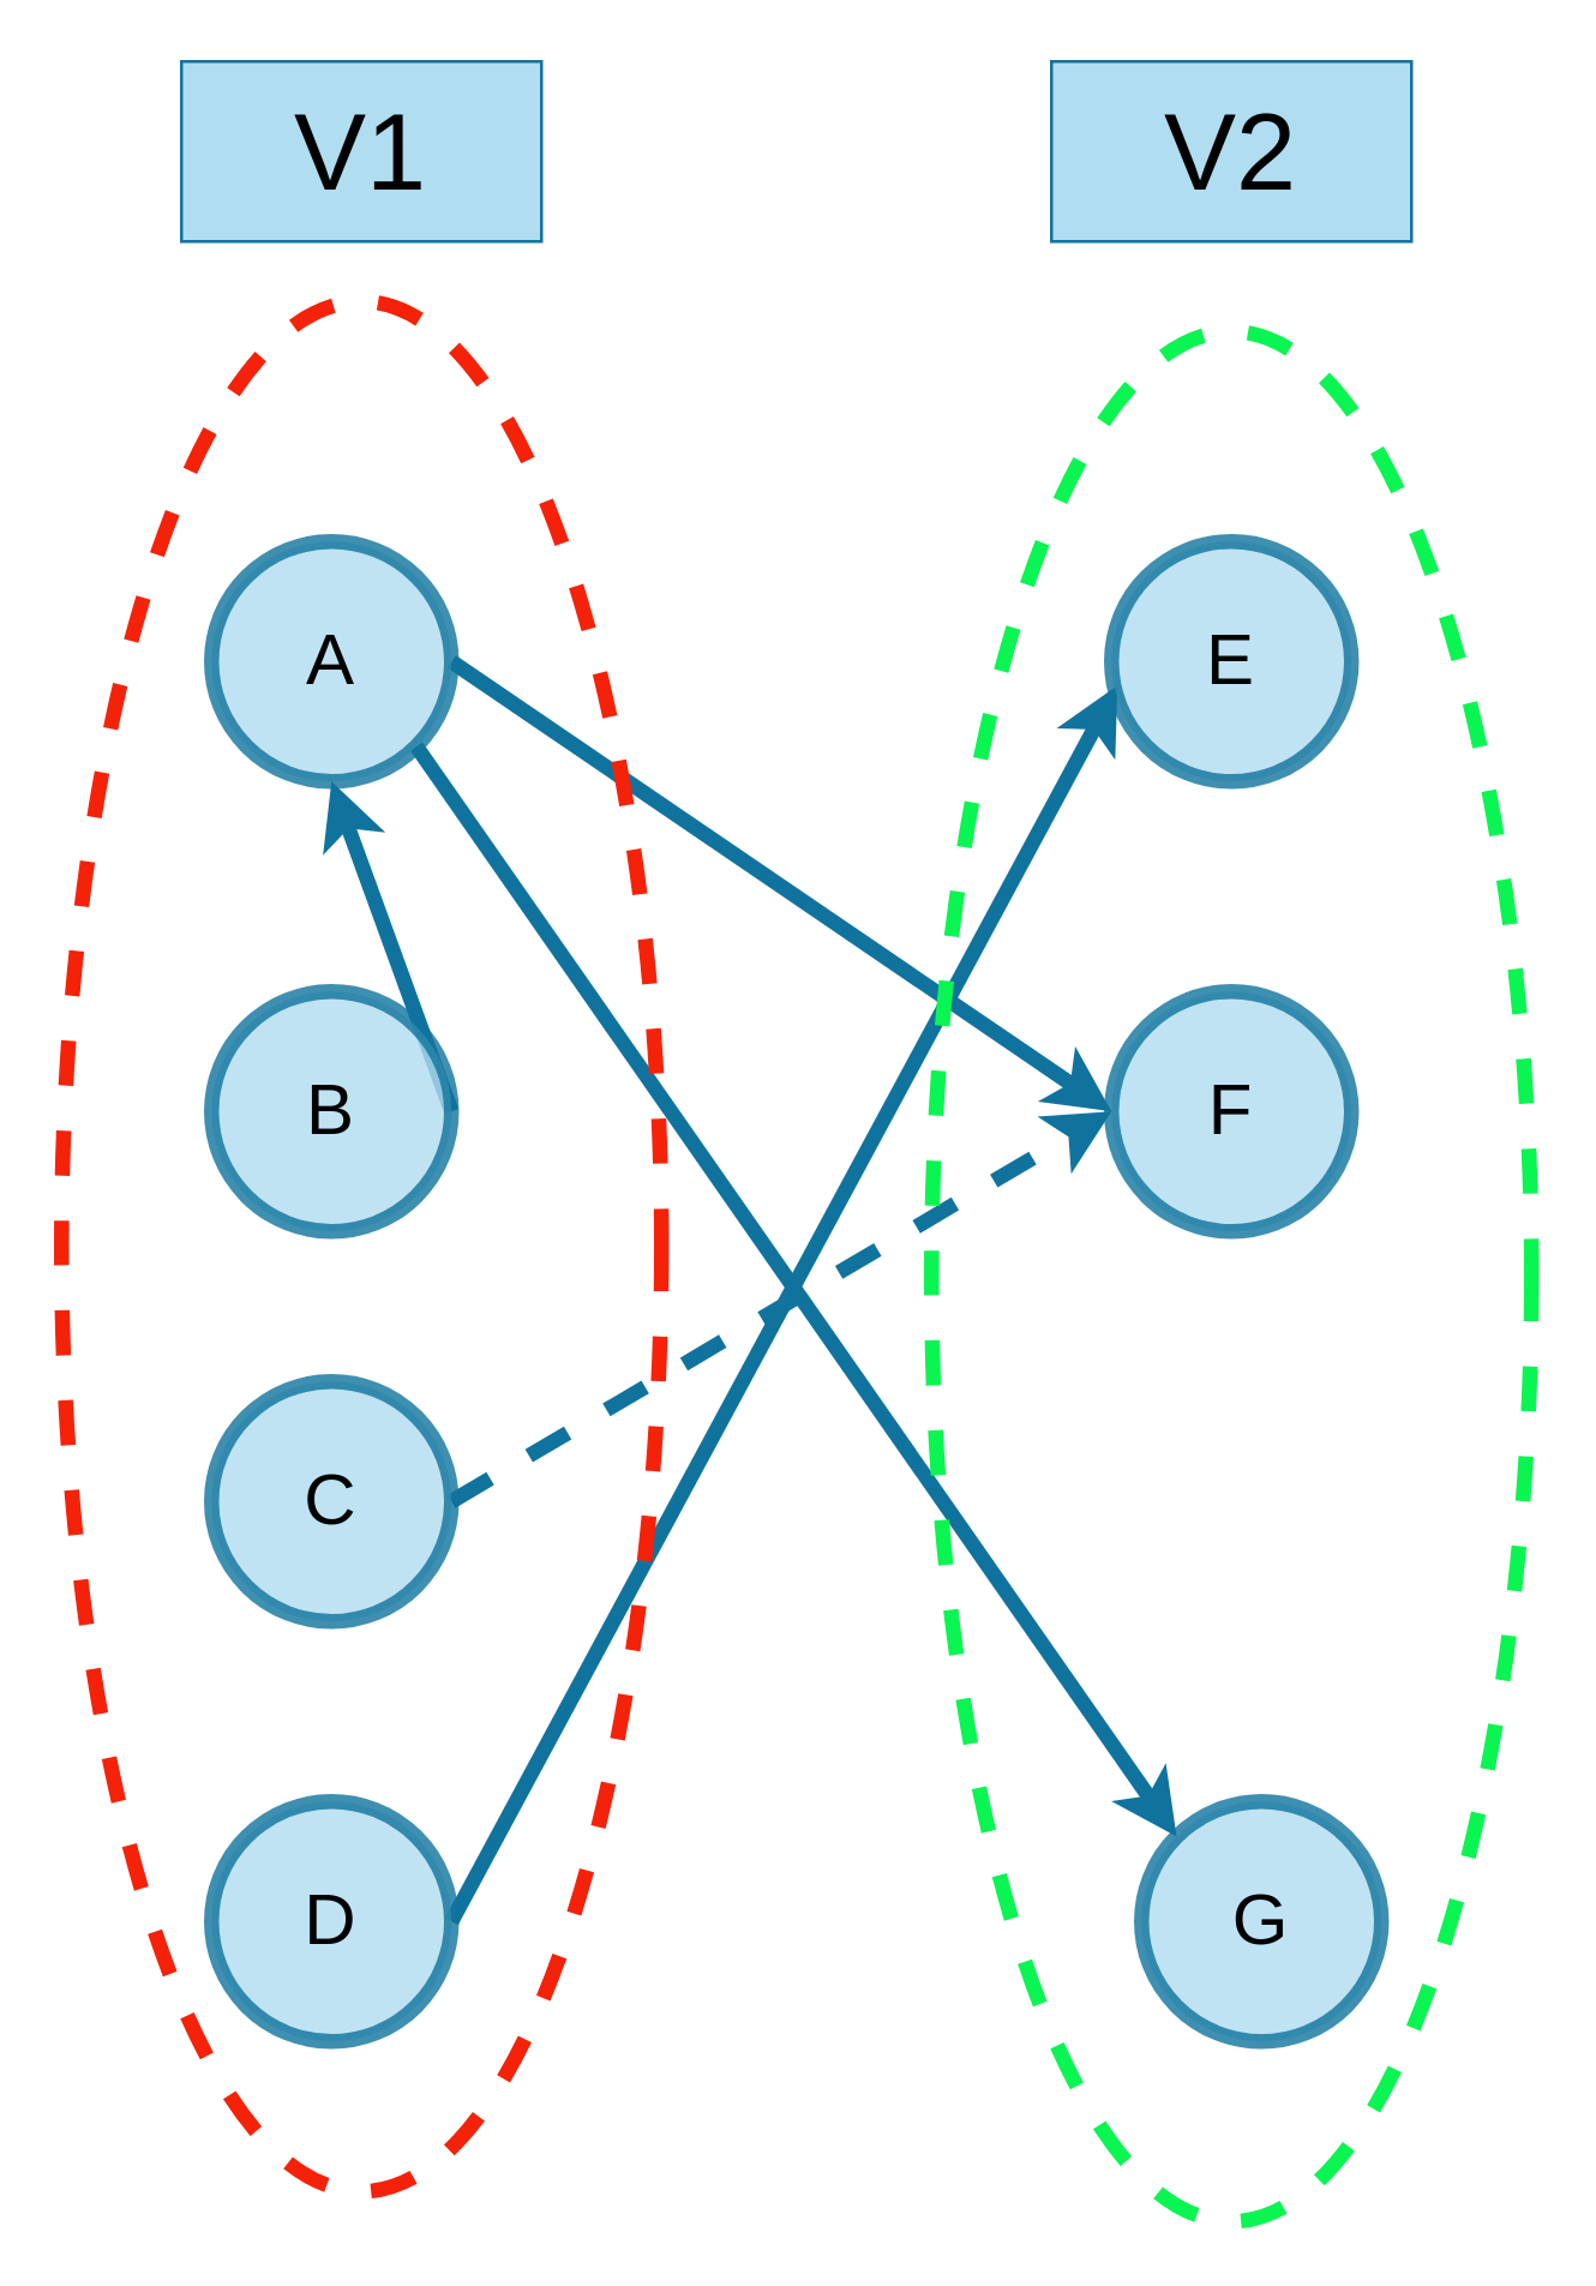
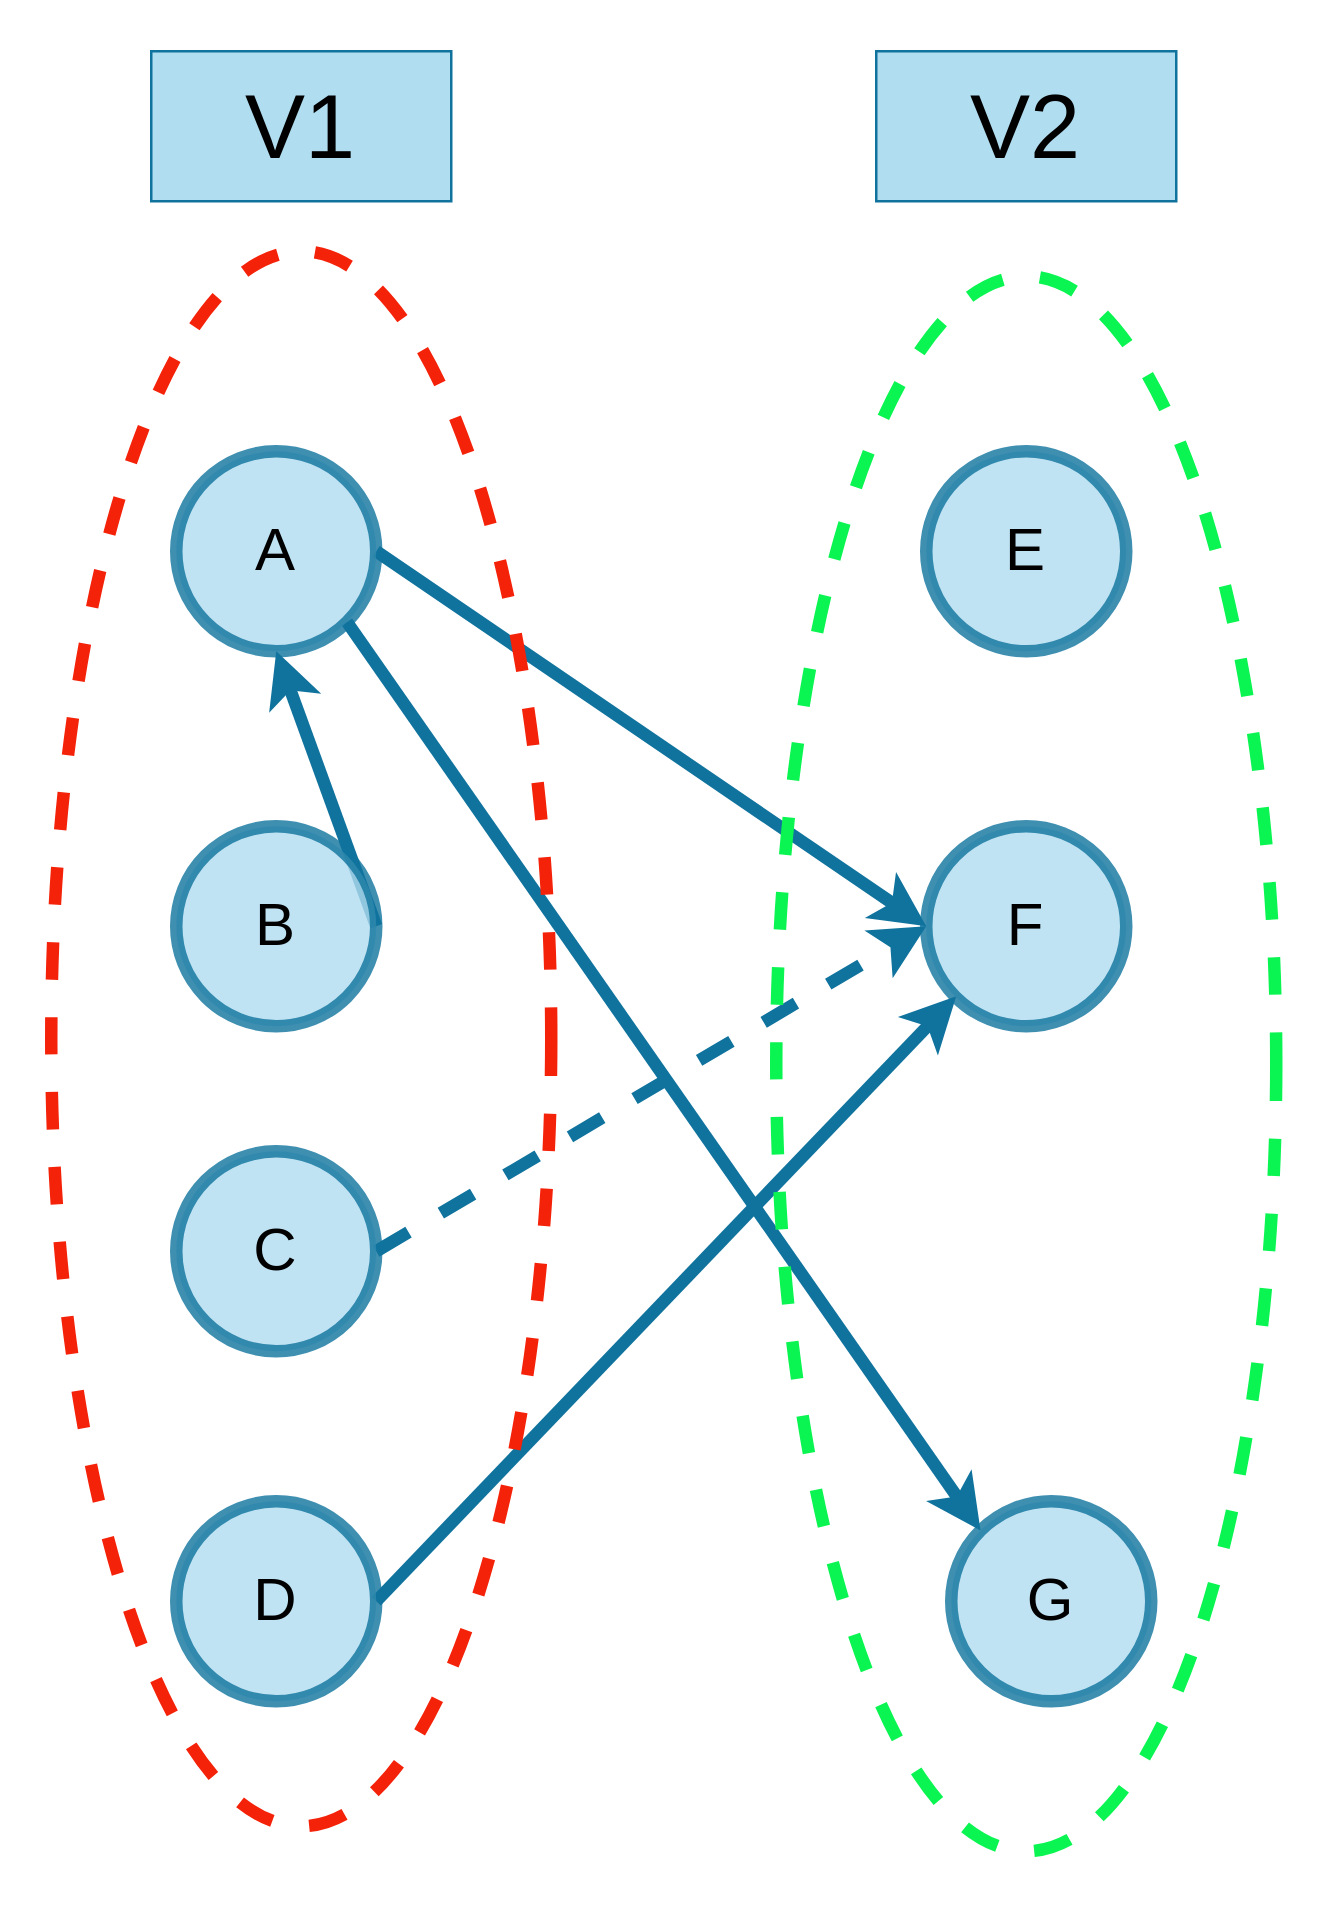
- <mxCell id="10" style="rounded=0;orthogonalLoop=1;jettySize=auto;html=1;exitX=1;exitY=0.5;exitDx=0;exitDy=0;entryX=0.025;entryY=0.6;entryDx=0;entryDy=0;entryPerimeter=0;strokeWidth=5;fillColor=#b1ddf0;strokeColor=#10739e;" edge="1" parent="1" source="11" target="13"><mxGeometry relative="1" as="geometry" /></mxCell>
+ <mxCell id="10" style="rounded=0;orthogonalLoop=1;jettySize=auto;html=1;exitX=1;exitY=0.5;exitDx=0;exitDy=0;strokeWidth=5;fillColor=#b1ddf0;strokeColor=#10739e;" edge="1" parent="1" source="11" target="12"><mxGeometry relative="1" as="geometry" /></mxCell>
